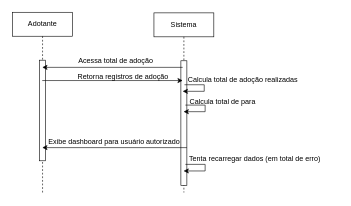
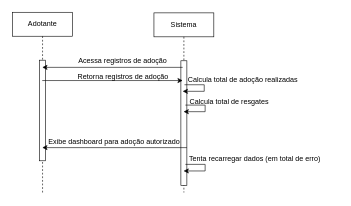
- <mxCell id="6" value="Acessa total de adoção" style="text;whiteSpace=wrap;" parent="1" vertex="1"><mxGeometry x="128" y="88" width="176" height="36" as="geometry" /></mxCell>
+ <mxCell id="6" value="Acessa registros de adoção" style="text;whiteSpace=wrap;" parent="1" vertex="1"><mxGeometry x="128" y="88" width="176" height="36" as="geometry" /></mxCell>
- <mxCell id="13" value="Calcula total de para" style="text;whiteSpace=wrap;" parent="1" vertex="1"><mxGeometry x="314" y="155" width="160" height="36" as="geometry" /></mxCell>
+ <mxCell id="13" value="Calcula total de resgates" style="text;whiteSpace=wrap;" parent="1" vertex="1"><mxGeometry x="314" y="155" width="160" height="36" as="geometry" /></mxCell>
- <mxCell id="15" value="Exibe dashboard para usuário autorizado" style="text;whiteSpace=wrap;" parent="1" vertex="1"><mxGeometry x="78" y="222" width="247" height="36" as="geometry" /></mxCell>
+ <mxCell id="15" value="Exibe dashboard para adoção autorizado" style="text;whiteSpace=wrap;" parent="1" vertex="1"><mxGeometry x="78" y="222" width="247" height="36" as="geometry" /></mxCell>
